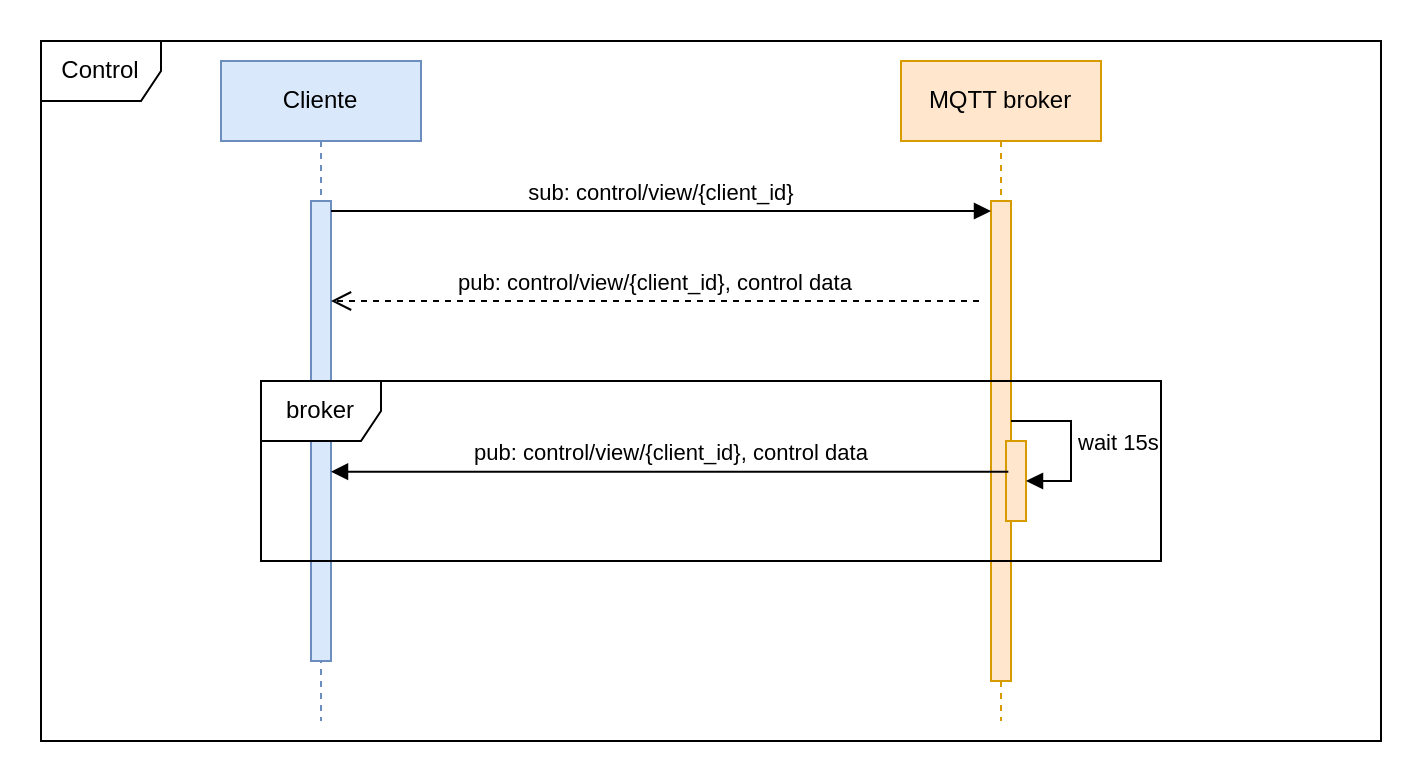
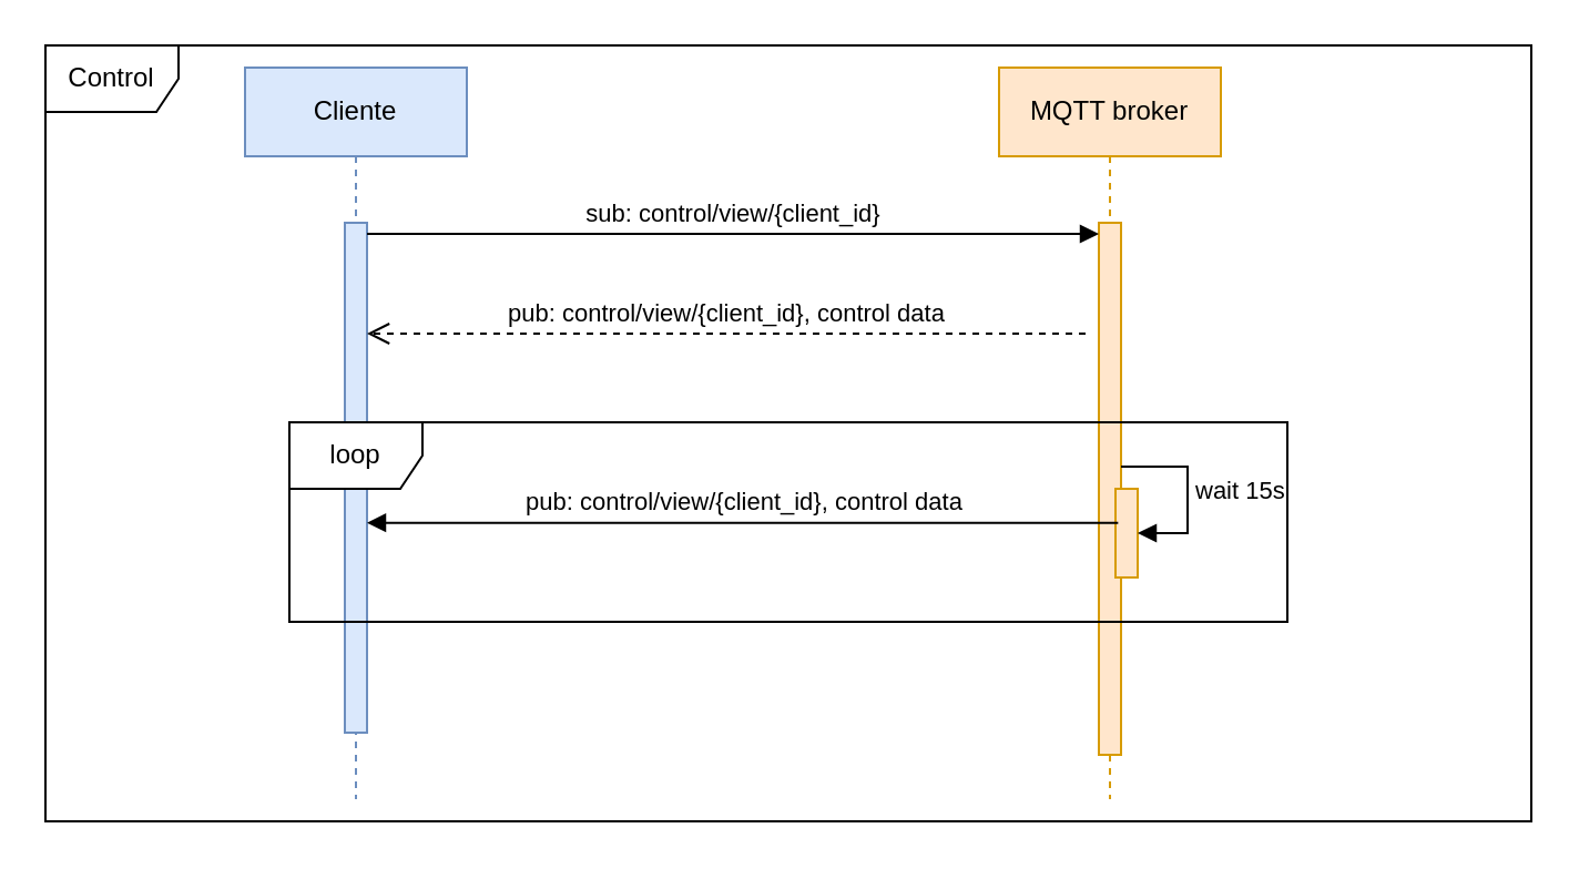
- <mxCell id="9" value="broker" style="shape=umlFrame;whiteSpace=wrap;html=1;pointerEvents=0;" vertex="1" parent="1"><mxGeometry x="130" y="190" width="450" height="90" as="geometry" /></mxCell>
+ <mxCell id="9" value="loop" style="shape=umlFrame;whiteSpace=wrap;html=1;pointerEvents=0;" vertex="1" parent="1"><mxGeometry x="130" y="190" width="450" height="90" as="geometry" /></mxCell>
